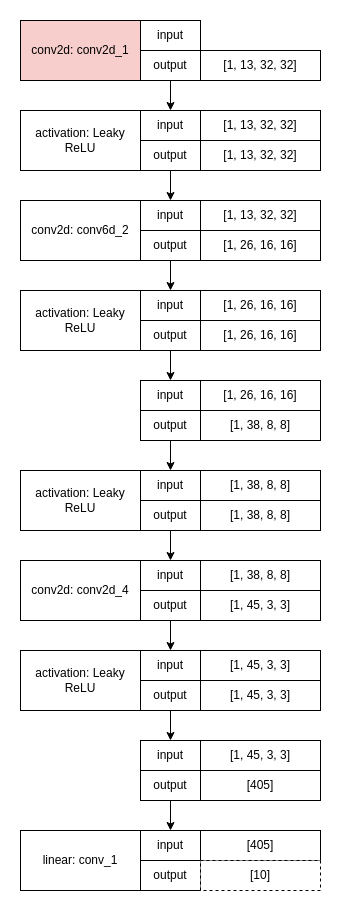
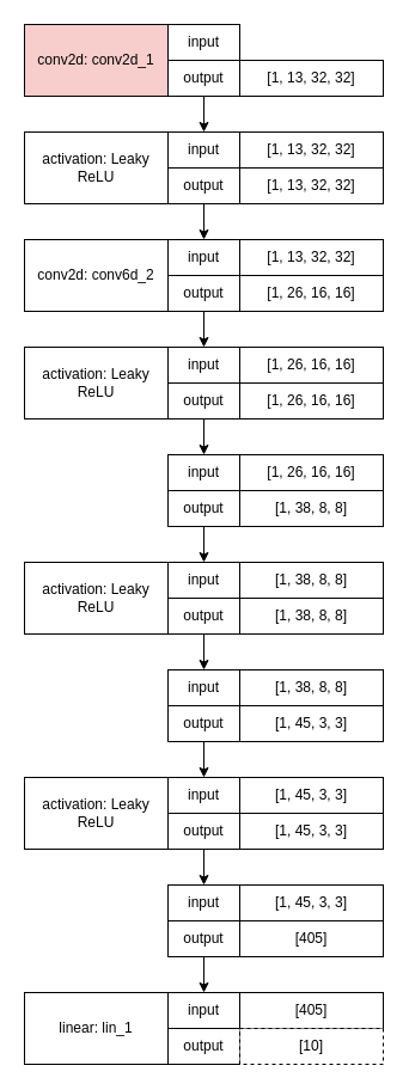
- <mxCell id="19" value="conv2d: conv2d_4" style="rounded=0;whiteSpace=wrap;html=1;" vertex="1" parent="18"><mxGeometry width="120" height="60" as="geometry" /></mxCell>
- <mxCell id="30" value="linear: conv_1" style="rounded=0;whiteSpace=wrap;html=1;" vertex="1" parent="29"><mxGeometry width="120" height="60" as="geometry" /></mxCell>
+ <mxCell id="30" value="linear: lin_1" style="rounded=0;whiteSpace=wrap;html=1;" vertex="1" parent="29"><mxGeometry width="120" height="60" as="geometry" /></mxCell>
